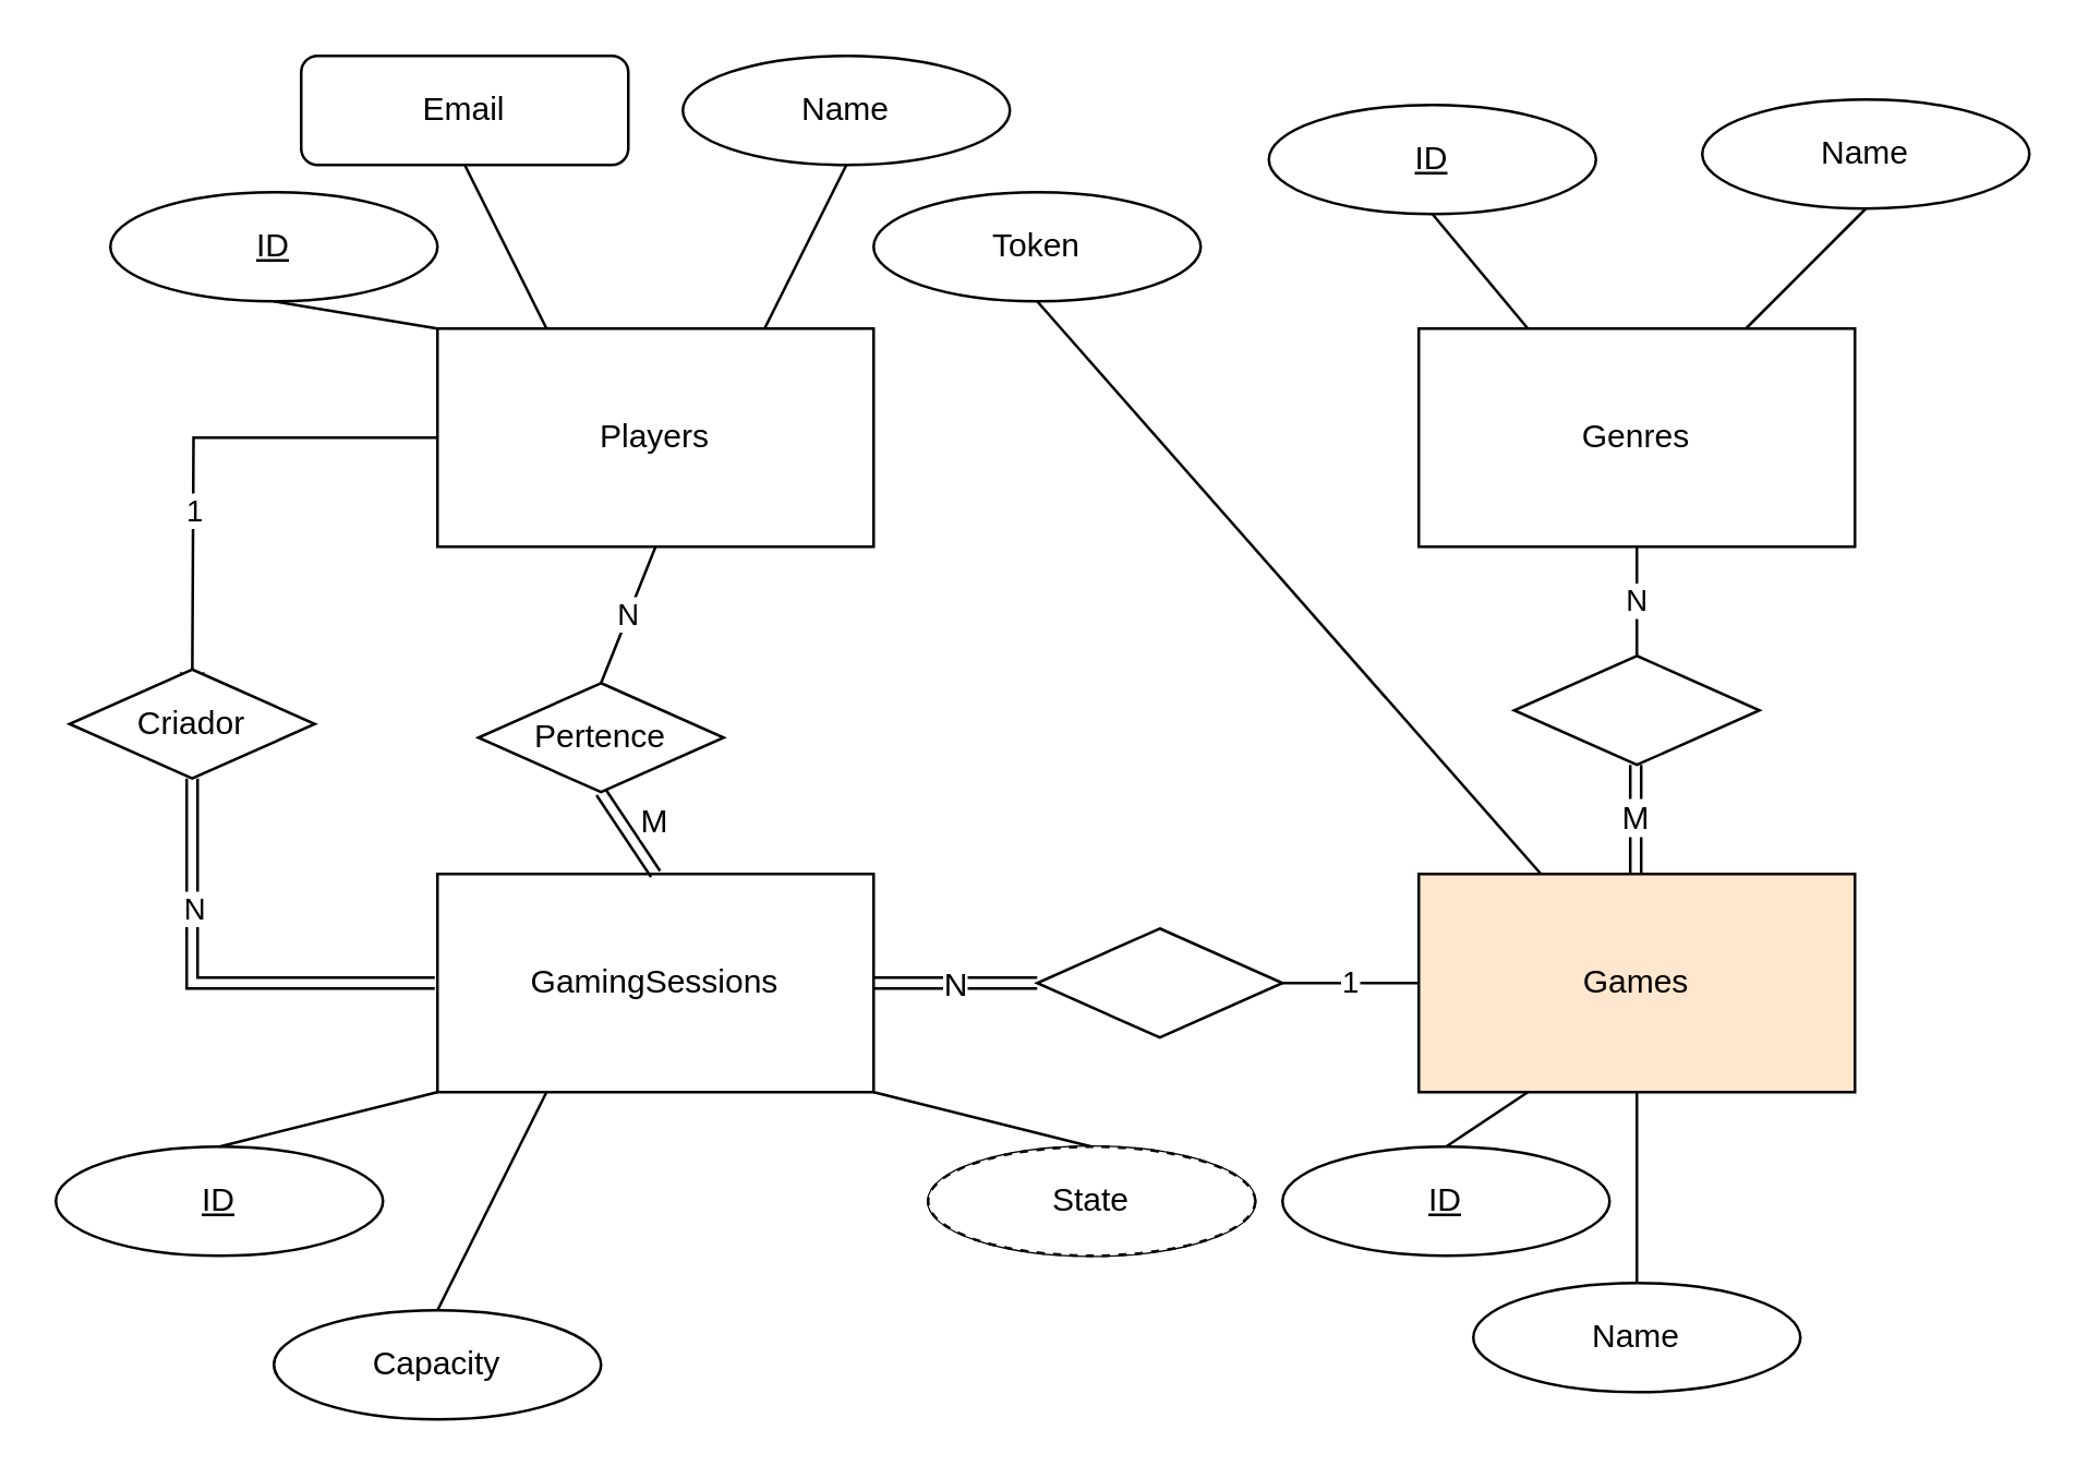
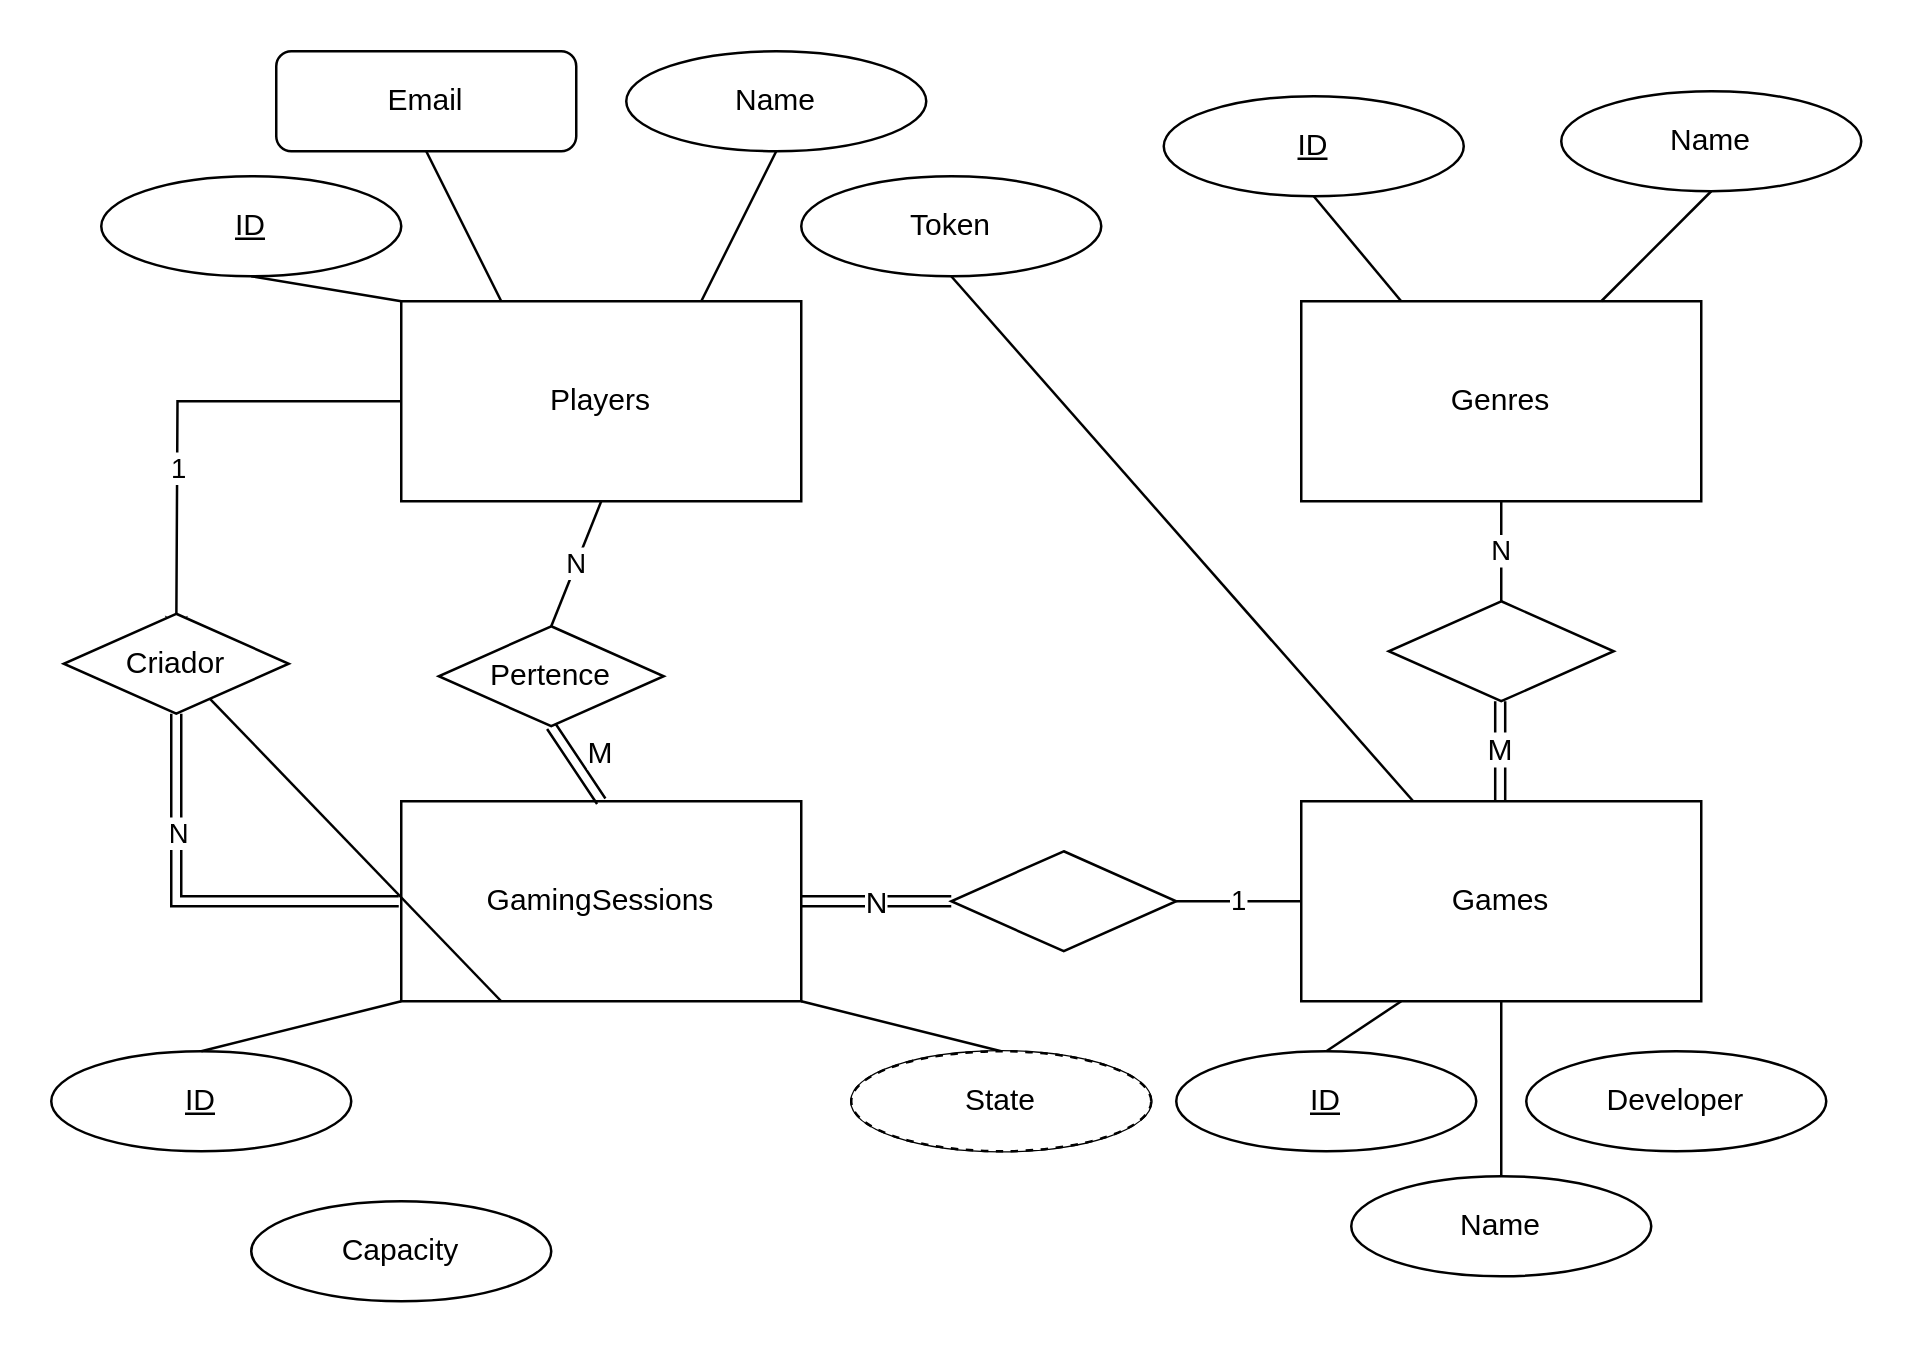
- <mxCell id="6" value="Games" style="rounded=0;whiteSpace=wrap;html=1;fillColor=#ffe6cc;" parent="1" vertex="1"><mxGeometry x="520" y="320" width="160" height="80" as="geometry" /></mxCell>
+ <mxCell id="6" value="Games" style="rounded=0;whiteSpace=wrap;html=1;" parent="1" vertex="1"><mxGeometry x="520" y="320" width="160" height="80" as="geometry" /></mxCell>
- <mxCell id="26" value="" style="endArrow=none;html=1;rounded=0;exitX=0.25;exitY=1;exitDx=0;exitDy=0;entryX=0.5;entryY=0;entryDx=0;entryDy=0;" parent="1" source="5" target="22" edge="1"><mxGeometry width="50" height="50" relative="1" as="geometry"><mxPoint x="170" y="410" as="sourcePoint" /><mxPoint x="90" y="430" as="targetPoint" /></mxGeometry></mxCell>
+ <mxCell id="26" value="" style="endArrow=none;html=1;rounded=0;exitX=0.25;exitY=1;exitDx=0;exitDy=0;" parent="1" source="5" target="44" edge="1"><mxGeometry width="50" height="50" relative="1" as="geometry"><mxPoint x="170" y="410" as="sourcePoint" /><mxPoint x="90" y="430" as="targetPoint" /></mxGeometry></mxCell>
+ <mxCell id="30" value="Developer" style="ellipse;whiteSpace=wrap;html=1;" parent="1" vertex="1"><mxGeometry x="610" y="420" width="120" height="40" as="geometry" /></mxCell>
